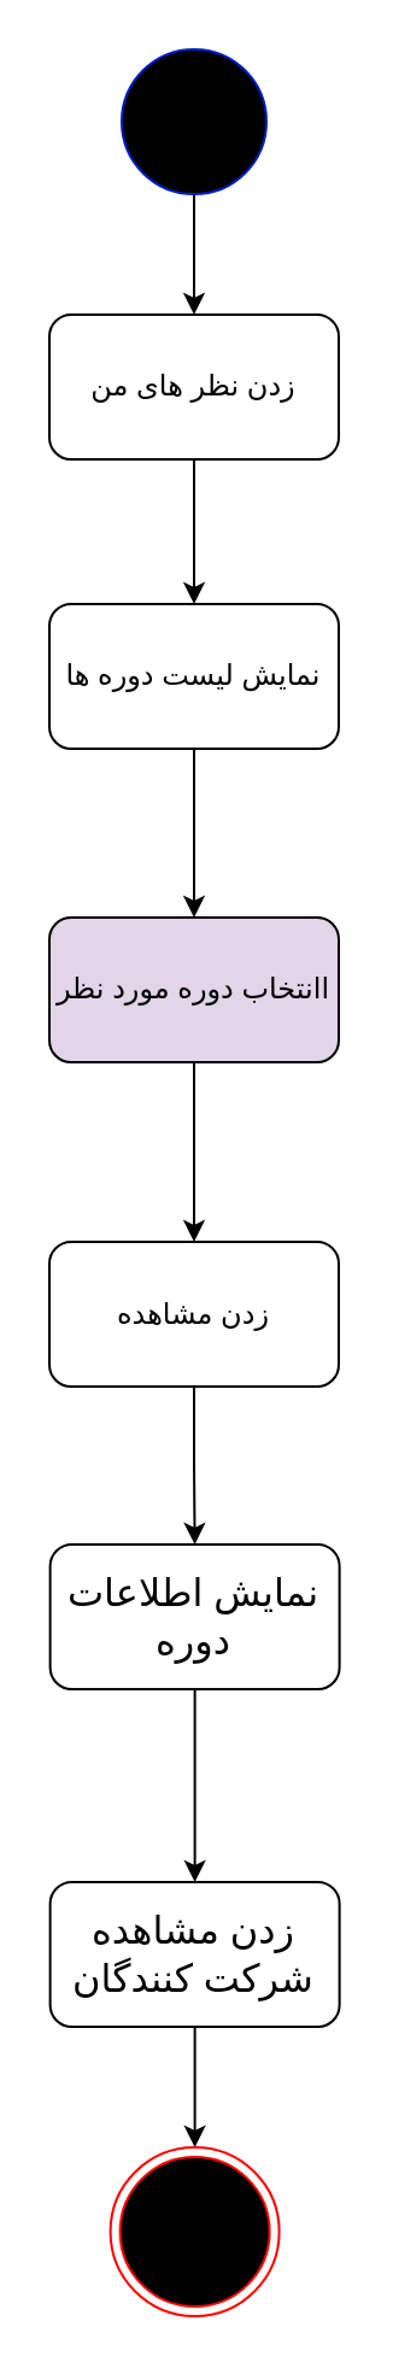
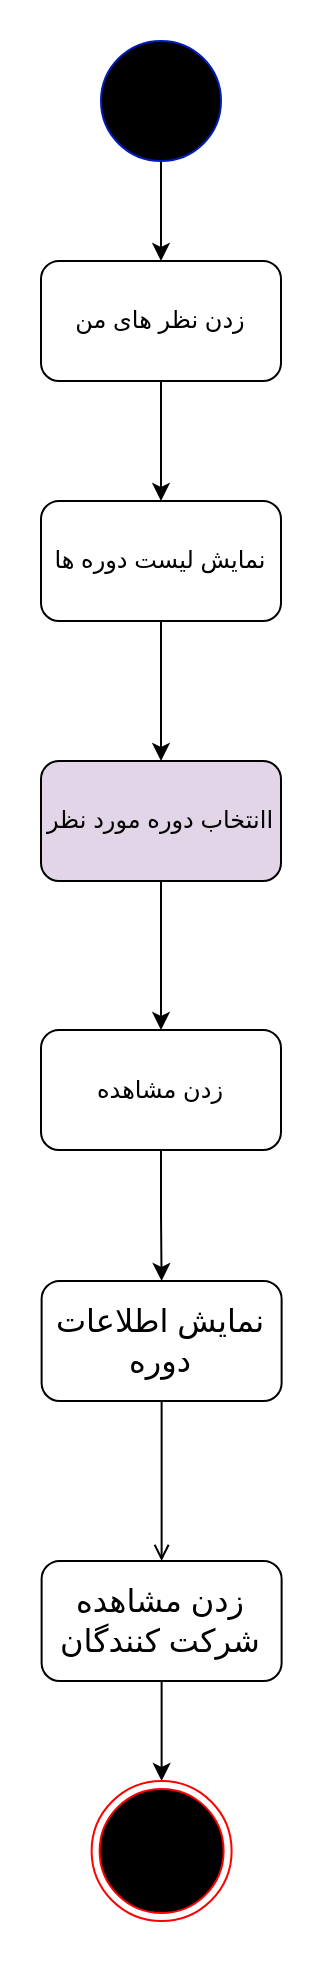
- <mxCell id="12" value="" style="edgeStyle=orthogonalEdgeStyle;rounded=0;orthogonalLoop=1;jettySize=auto;html=1;" edge="1" parent="1" source="13" target="15"><mxGeometry relative="1" as="geometry" /></mxCell>
+ <mxCell id="12" value="" style="edgeStyle=orthogonalEdgeStyle;rounded=0;orthogonalLoop=1;jettySize=auto;html=1;endArrow=open;" edge="1" parent="1" source="13" target="15"><mxGeometry relative="1" as="geometry" /></mxCell>
